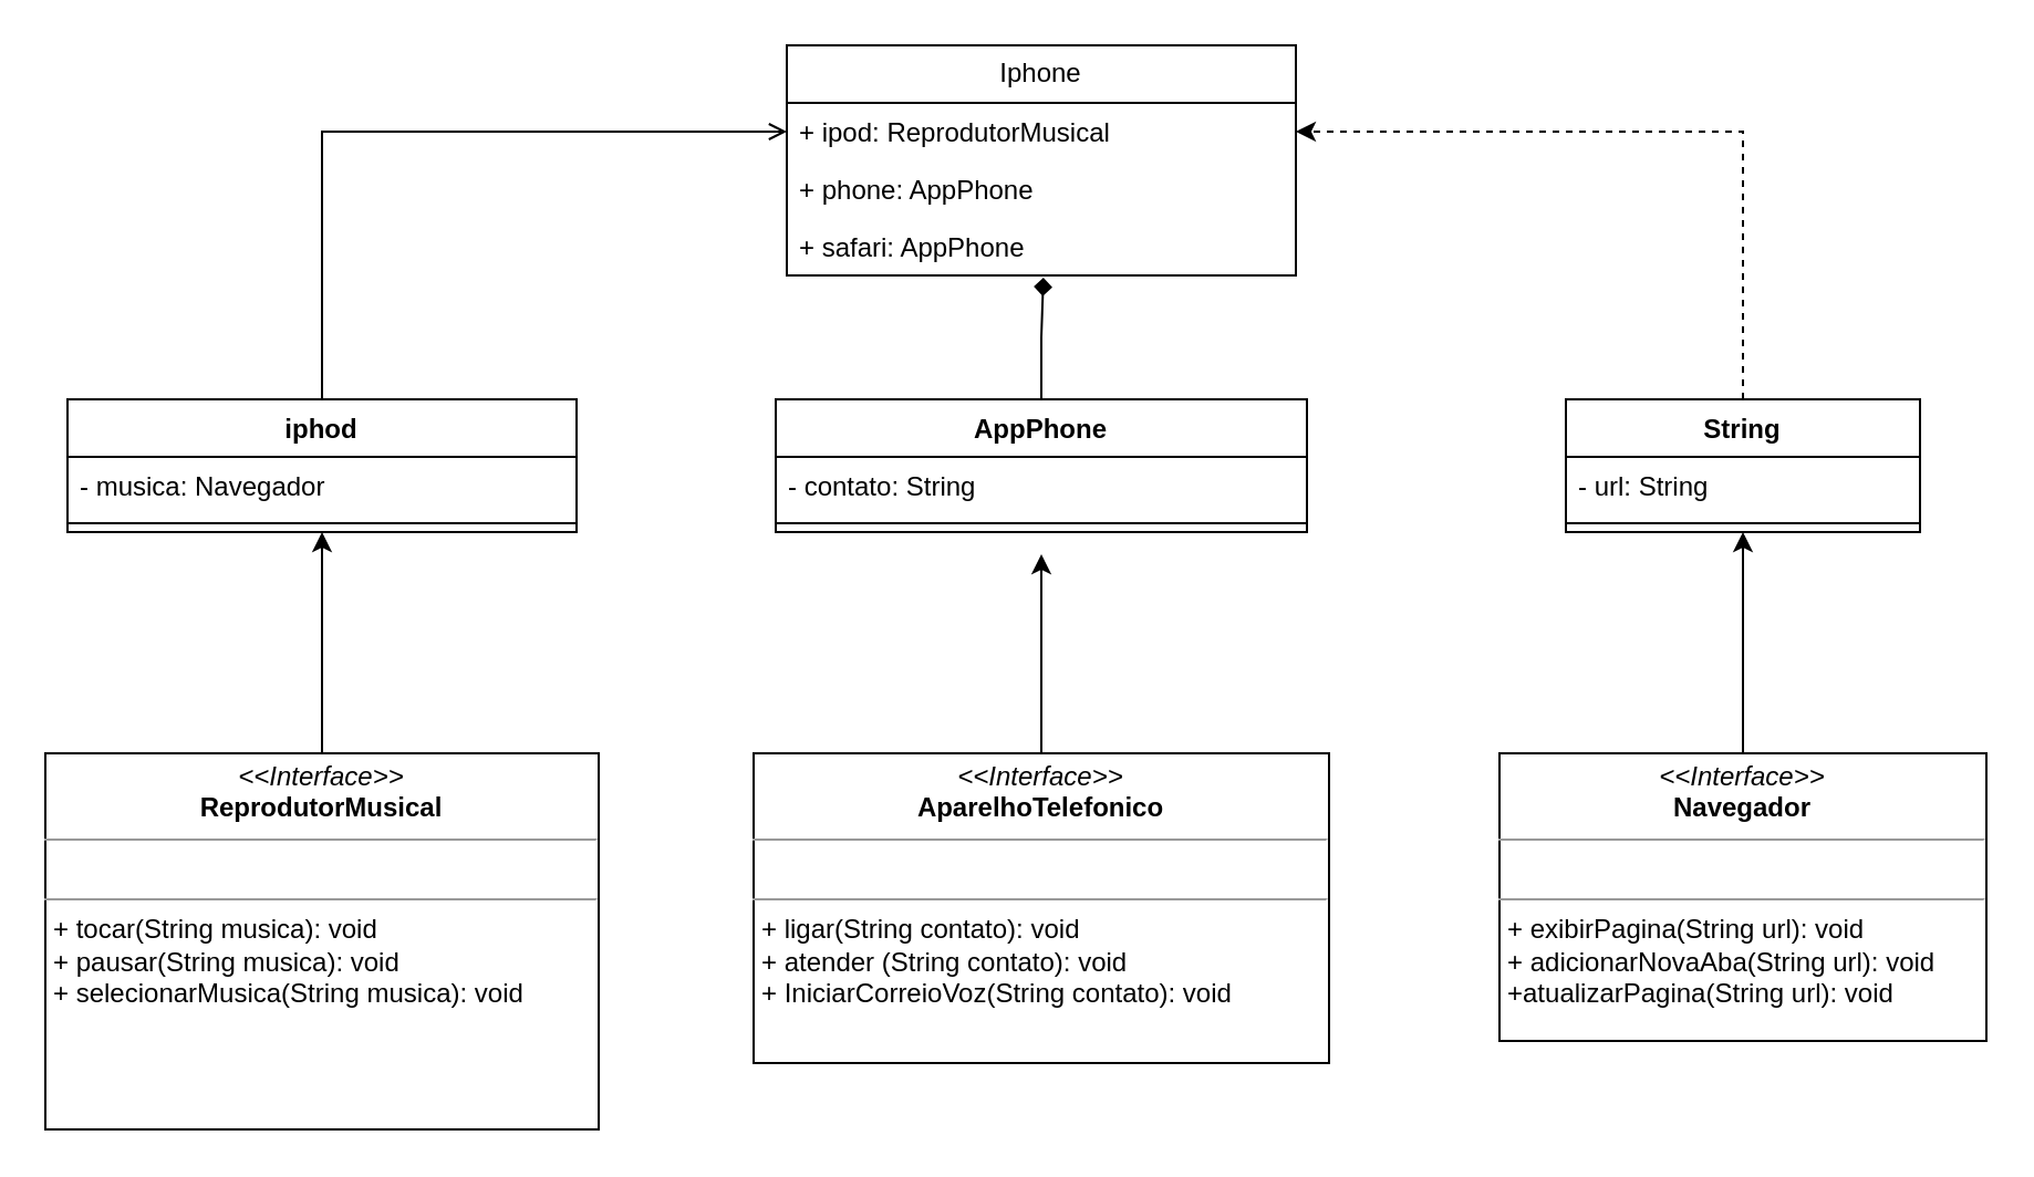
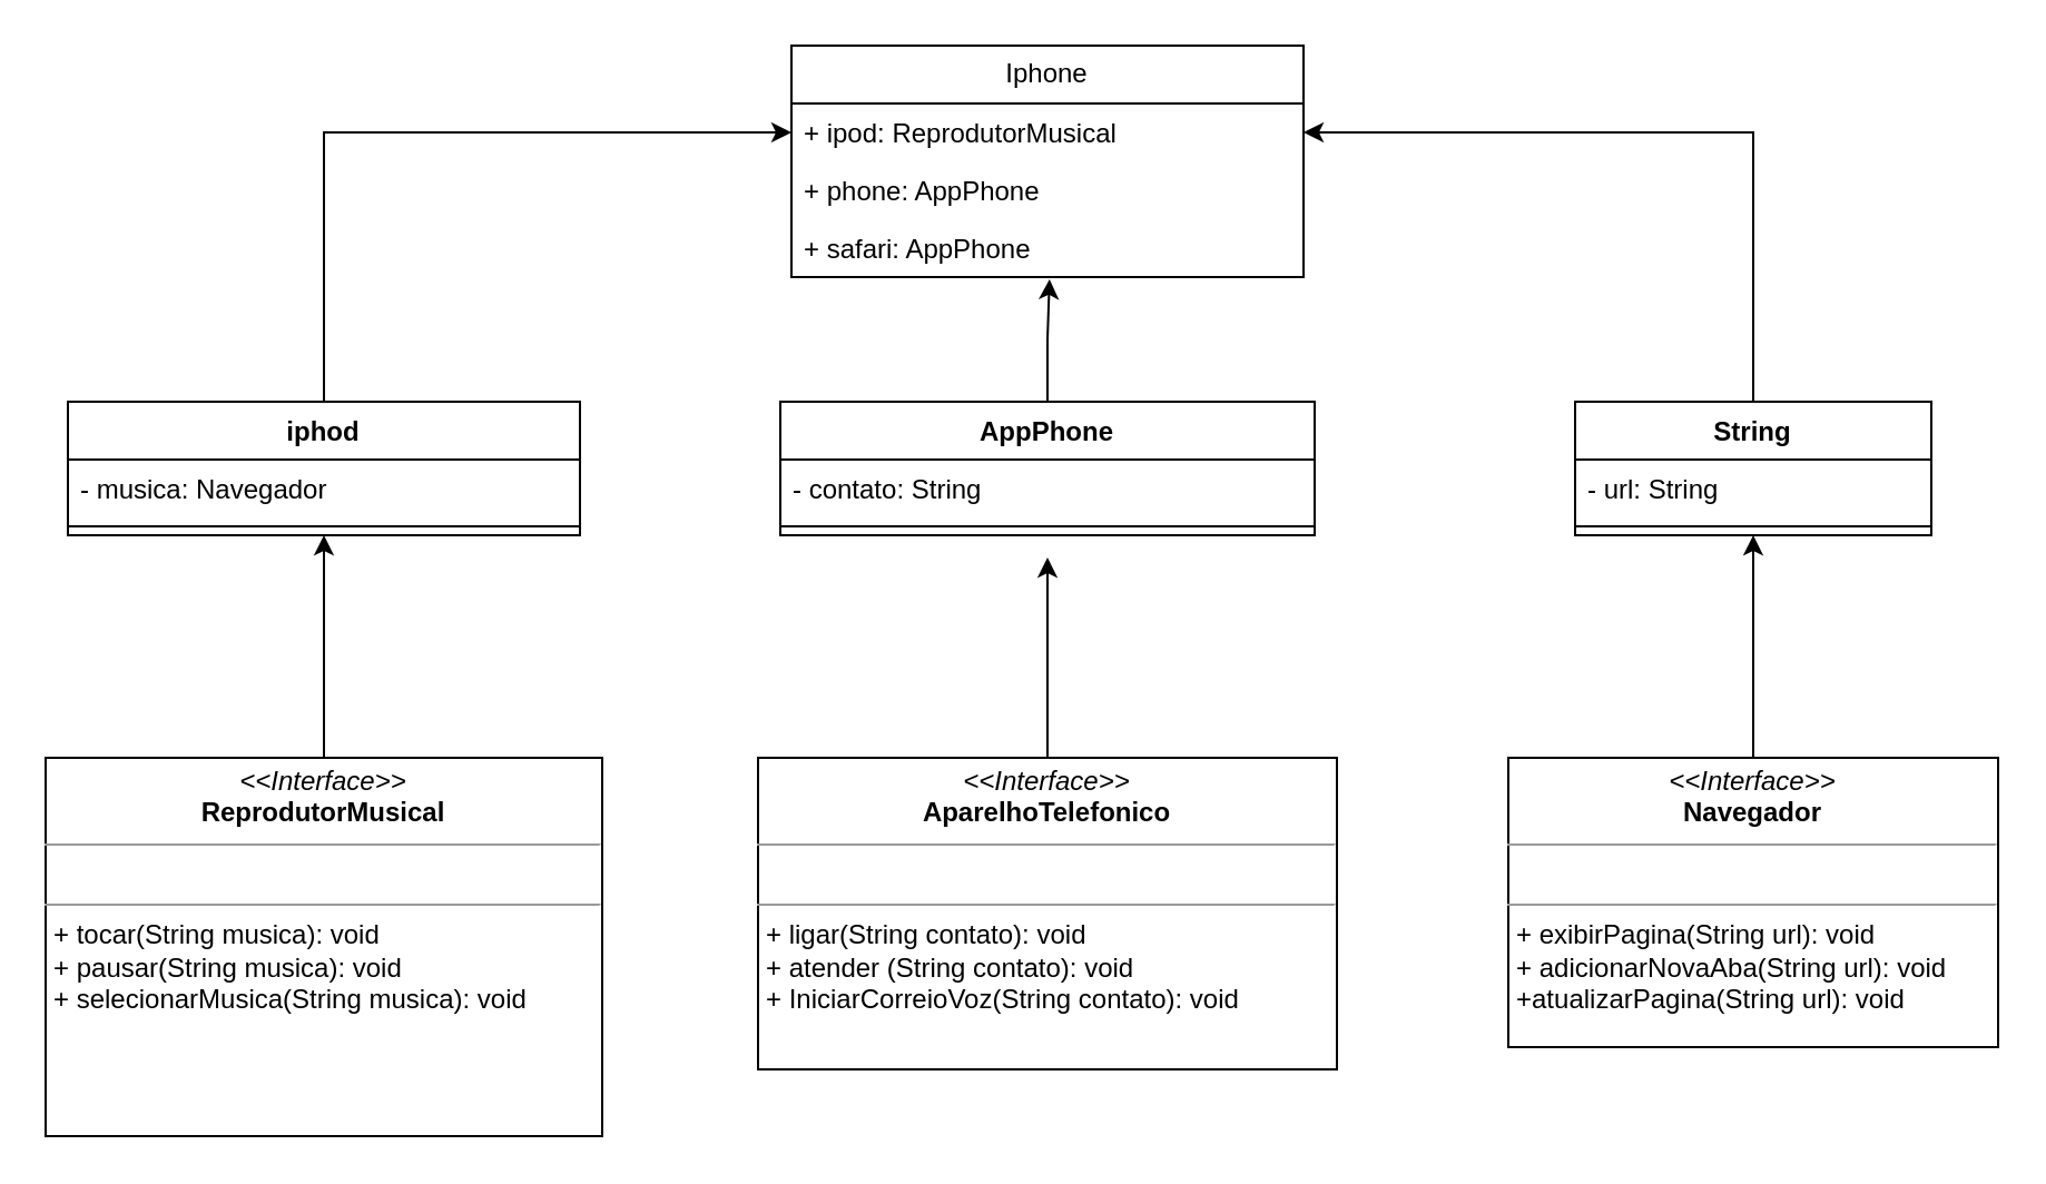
- <mxCell id="6" style="edgeStyle=orthogonalEdgeStyle;rounded=0;orthogonalLoop=1;jettySize=auto;html=1;entryX=0;entryY=0.5;entryDx=0;entryDy=0;endArrow=open;" edge="1" parent="1" source="7" target="3"><mxGeometry relative="1" as="geometry" /></mxCell>
+ <mxCell id="6" style="edgeStyle=orthogonalEdgeStyle;rounded=0;orthogonalLoop=1;jettySize=auto;html=1;entryX=0;entryY=0.5;entryDx=0;entryDy=0;" edge="1" parent="1" source="7" target="3"><mxGeometry relative="1" as="geometry" /></mxCell>
- <mxCell id="14" style="edgeStyle=orthogonalEdgeStyle;rounded=0;orthogonalLoop=1;jettySize=auto;html=1;entryX=1;entryY=0.5;entryDx=0;entryDy=0;dashed=1;" edge="1" parent="1" source="15" target="3"><mxGeometry relative="1" as="geometry" /></mxCell>
+ <mxCell id="14" style="edgeStyle=orthogonalEdgeStyle;rounded=0;orthogonalLoop=1;jettySize=auto;html=1;entryX=1;entryY=0.5;entryDx=0;entryDy=0;" edge="1" parent="1" source="15" target="3"><mxGeometry relative="1" as="geometry" /></mxCell>
- <mxCell id="23" style="edgeStyle=orthogonalEdgeStyle;rounded=0;orthogonalLoop=1;jettySize=auto;html=1;entryX=0.504;entryY=1.038;entryDx=0;entryDy=0;entryPerimeter=0;endArrow=diamond;" edge="1" parent="1" source="10" target="5"><mxGeometry relative="1" as="geometry" /></mxCell>
+ <mxCell id="23" style="edgeStyle=orthogonalEdgeStyle;rounded=0;orthogonalLoop=1;jettySize=auto;html=1;entryX=0.504;entryY=1.038;entryDx=0;entryDy=0;entryPerimeter=0;" edge="1" parent="1" source="10" target="5"><mxGeometry relative="1" as="geometry" /></mxCell>
